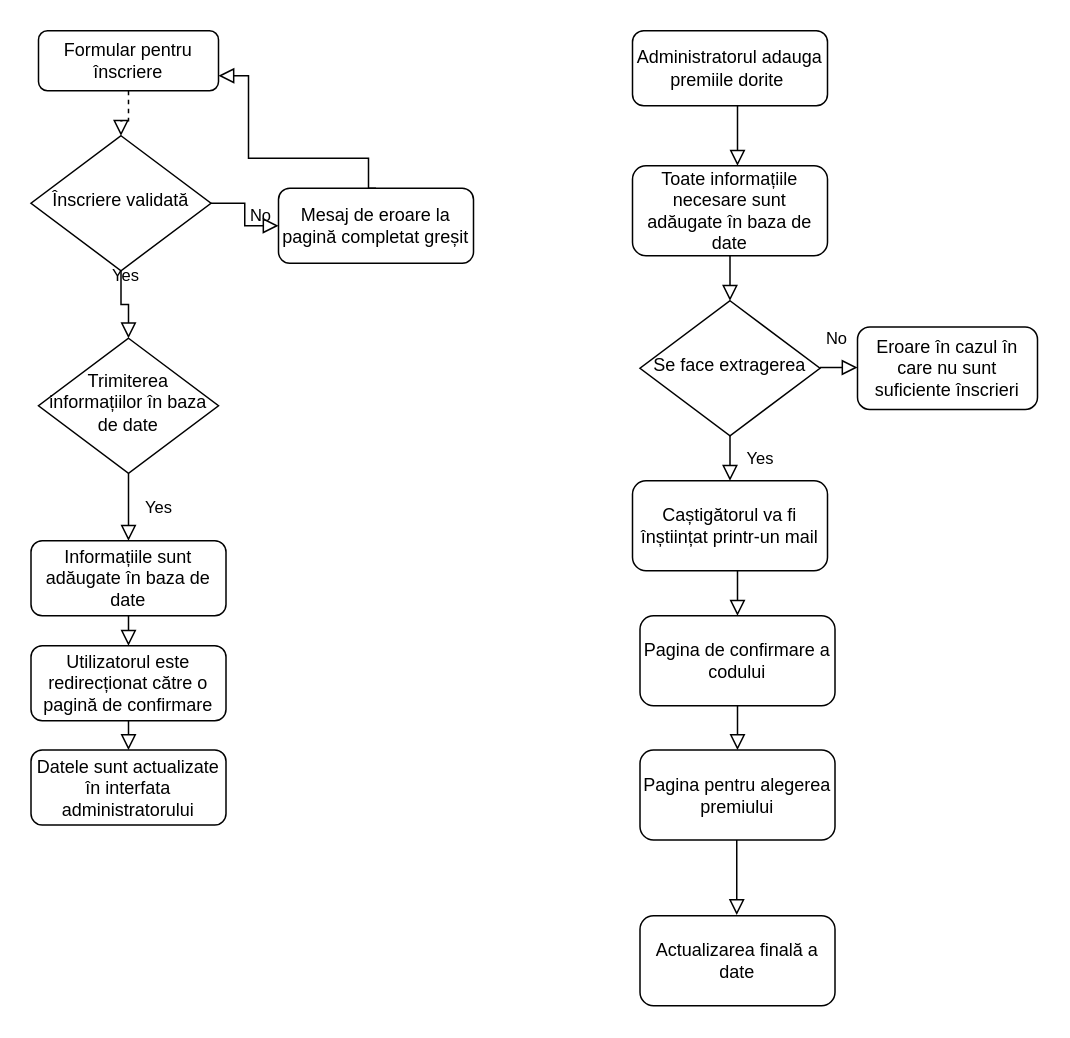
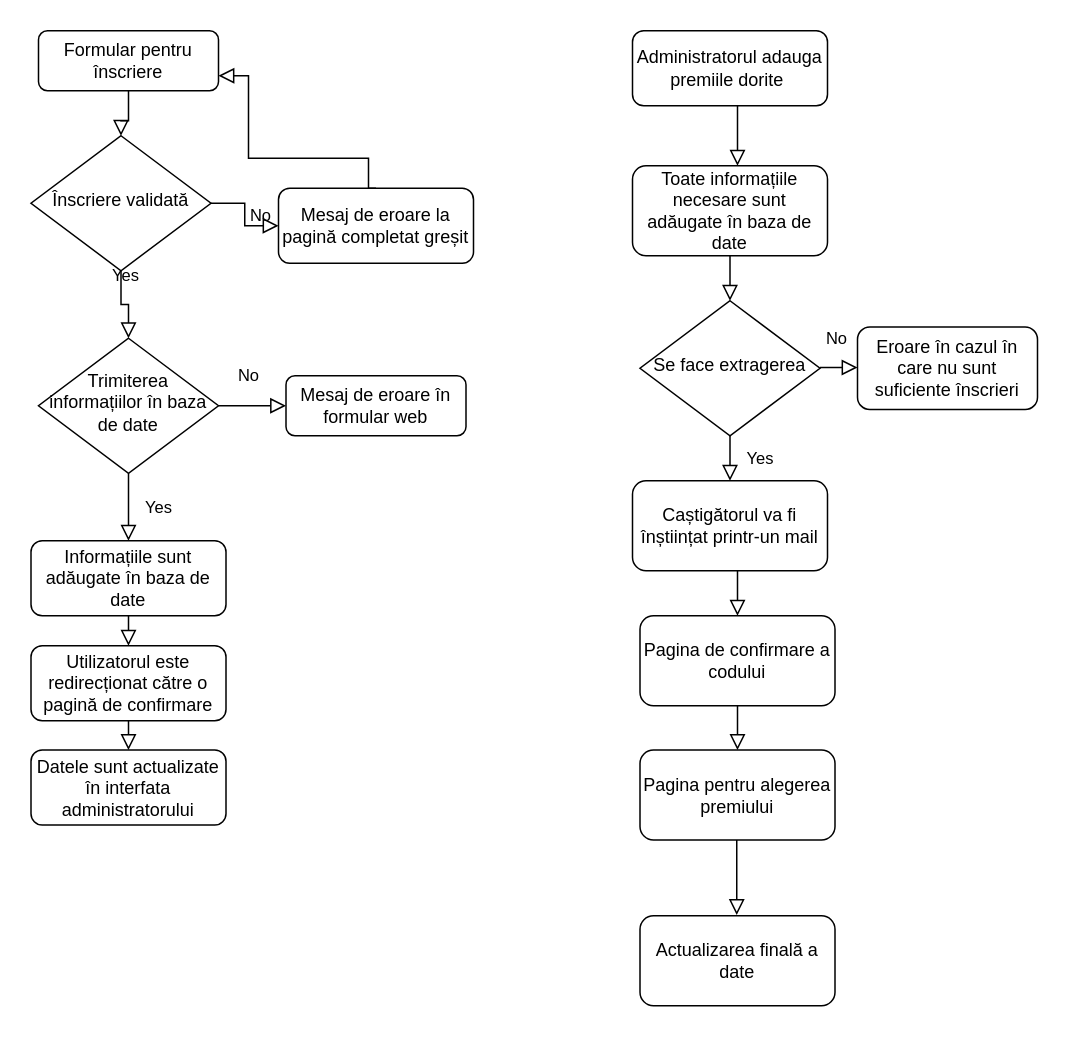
- <mxCell id="2" value="" style="rounded=0;html=1;jettySize=auto;orthogonalLoop=1;fontSize=11;endArrow=block;endFill=0;endSize=8;strokeWidth=1;shadow=0;labelBackgroundColor=none;edgeStyle=orthogonalEdgeStyle;dashed=1;" parent="1" source="3" target="6" edge="1"><mxGeometry relative="1" as="geometry" /></mxCell>
+ <mxCell id="2" value="" style="rounded=0;html=1;jettySize=auto;orthogonalLoop=1;fontSize=11;endArrow=block;endFill=0;endSize=8;strokeWidth=1;shadow=0;labelBackgroundColor=none;edgeStyle=orthogonalEdgeStyle;" parent="1" source="3" target="6" edge="1"><mxGeometry relative="1" as="geometry" /></mxCell>
+ <mxCell id="8" value="No" style="rounded=0;html=1;jettySize=auto;orthogonalLoop=1;fontSize=11;endArrow=block;endFill=0;endSize=8;strokeWidth=1;shadow=0;labelBackgroundColor=none;edgeStyle=orthogonalEdgeStyle;" parent="1" source="9" target="10" edge="1"><mxGeometry x="-0.111" y="20" relative="1" as="geometry"><mxPoint as="offset" /></mxGeometry></mxCell>
+ <mxCell id="10" value="Mesaj de eroare în formular web" style="rounded=1;whiteSpace=wrap;html=1;fontSize=12;glass=0;strokeWidth=1;shadow=0;" parent="1" vertex="1"><mxGeometry x="190" y="250" width="120" height="40" as="geometry" /></mxCell>
